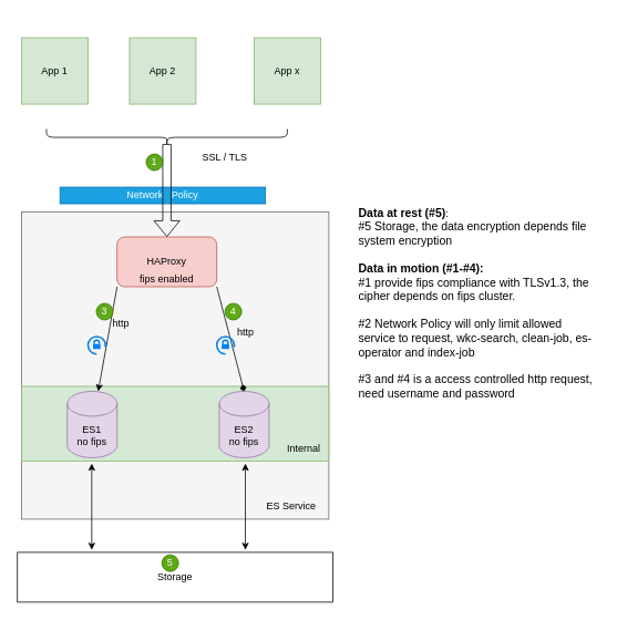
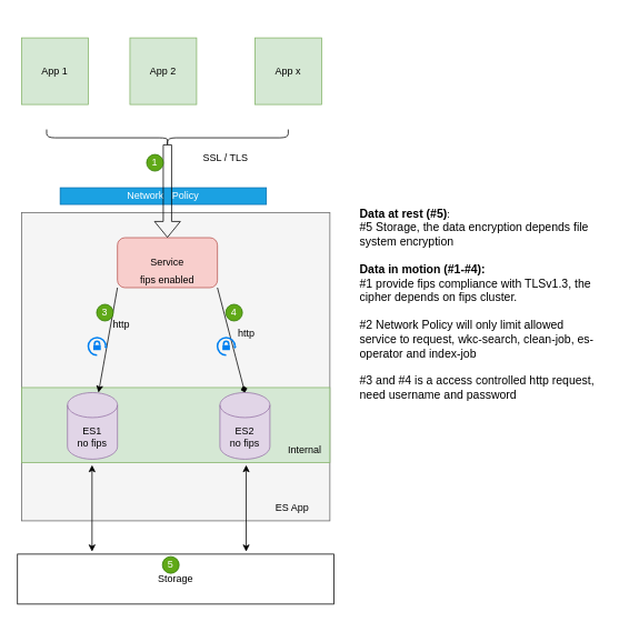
- <mxCell id="8" value="HAProxy" style="rounded=1;whiteSpace=wrap;html=1;fillColor=#f8cecc;strokeColor=#b85450;" parent="1" vertex="1"><mxGeometry x="140" y="285" width="120" height="60" as="geometry" /></mxCell>
+ <mxCell id="8" value="Service" style="rounded=1;whiteSpace=wrap;html=1;fillColor=#f8cecc;strokeColor=#b85450;" parent="1" vertex="1"><mxGeometry x="140" y="285" width="120" height="60" as="geometry" /></mxCell>
- <mxCell id="15" value="ES Service" style="text;html=1;strokeColor=none;fillColor=none;align=center;verticalAlign=middle;whiteSpace=wrap;rounded=0;" parent="1" vertex="1"><mxGeometry x="305" y="595" width="90" height="30" as="geometry" /></mxCell>
+ <mxCell id="15" value="ES App" style="text;html=1;strokeColor=none;fillColor=none;align=center;verticalAlign=middle;whiteSpace=wrap;rounded=0;" parent="1" vertex="1"><mxGeometry x="305" y="595" width="90" height="30" as="geometry" /></mxCell>
